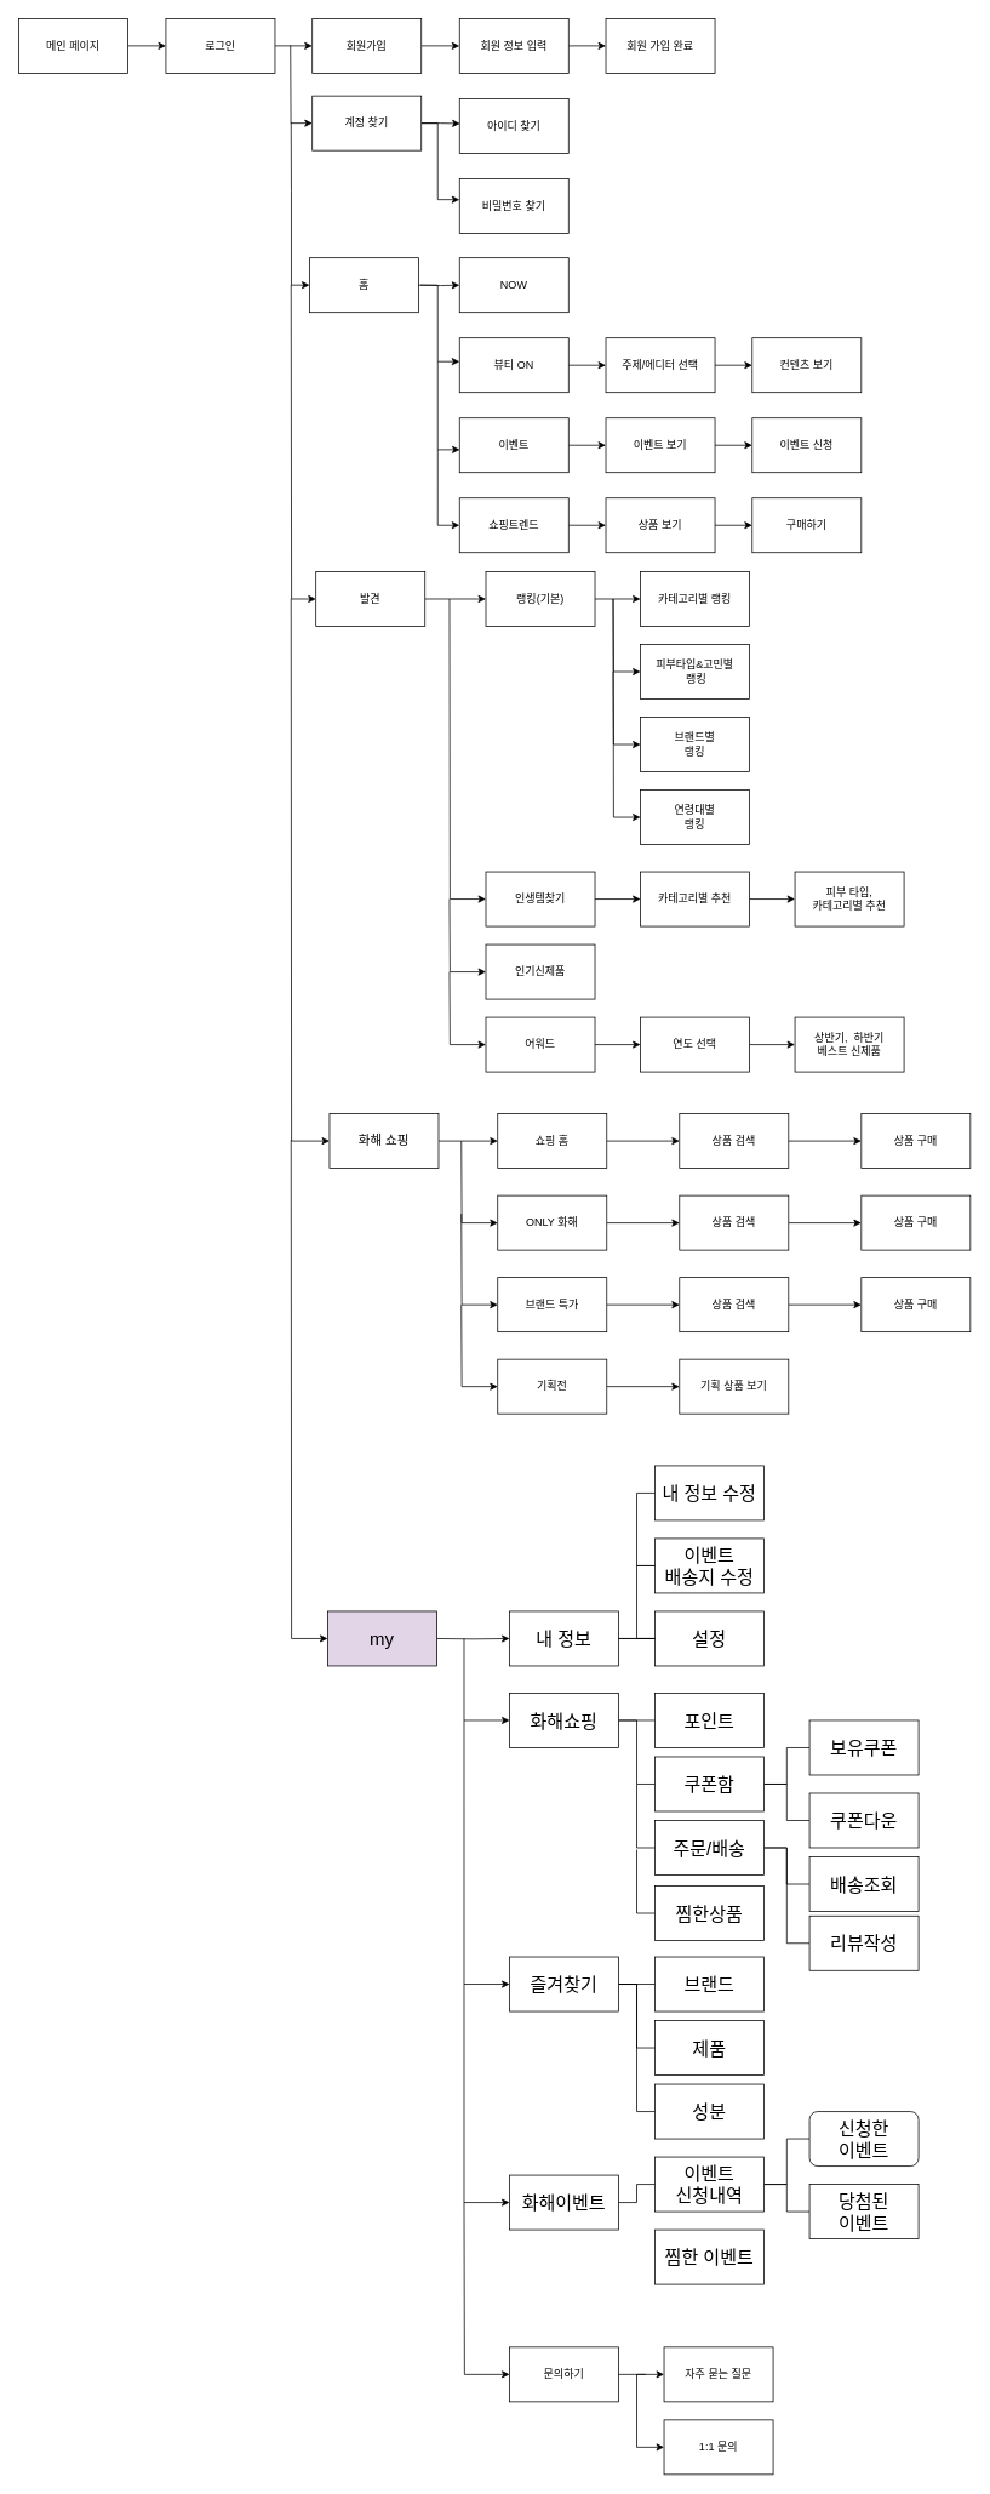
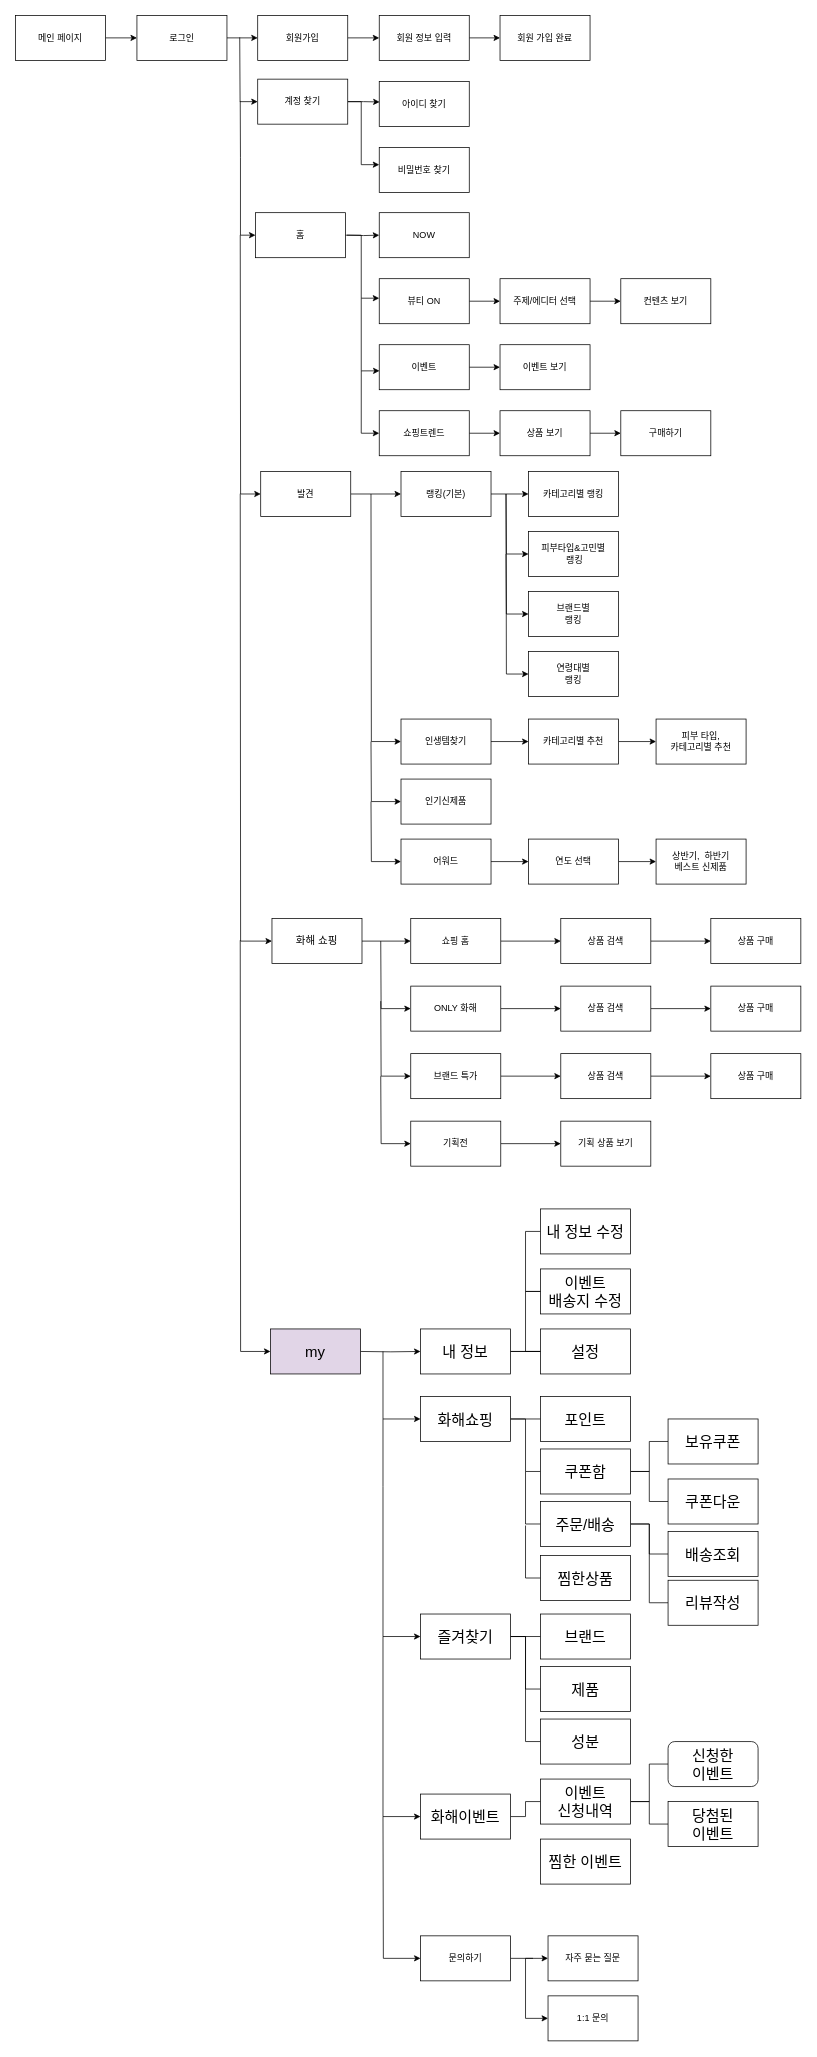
- <mxCell id="33" value="" style="edgeStyle=orthogonalEdgeStyle;rounded=0;orthogonalLoop=1;jettySize=auto;html=1;strokeWidth=1;" parent="1" source="34" target="35" edge="1"><mxGeometry relative="1" as="geometry" /></mxCell>
- <mxCell id="35" value="이벤트 신청" style="rounded=0;whiteSpace=wrap;html=1;" parent="1" vertex="1"><mxGeometry x="827" y="459" width="120" height="60" as="geometry" /></mxCell>
